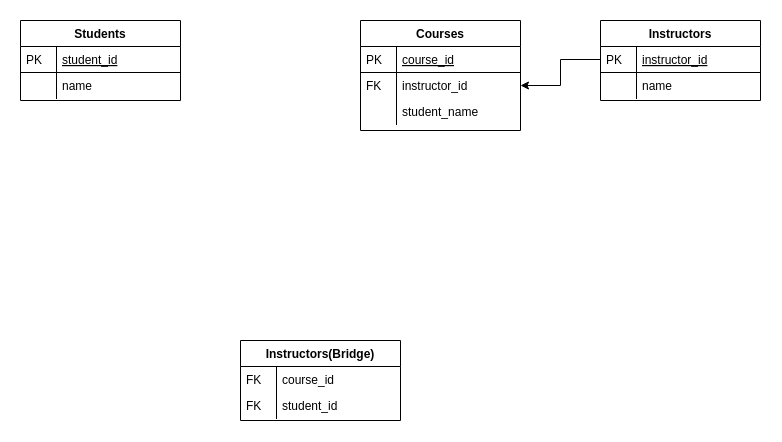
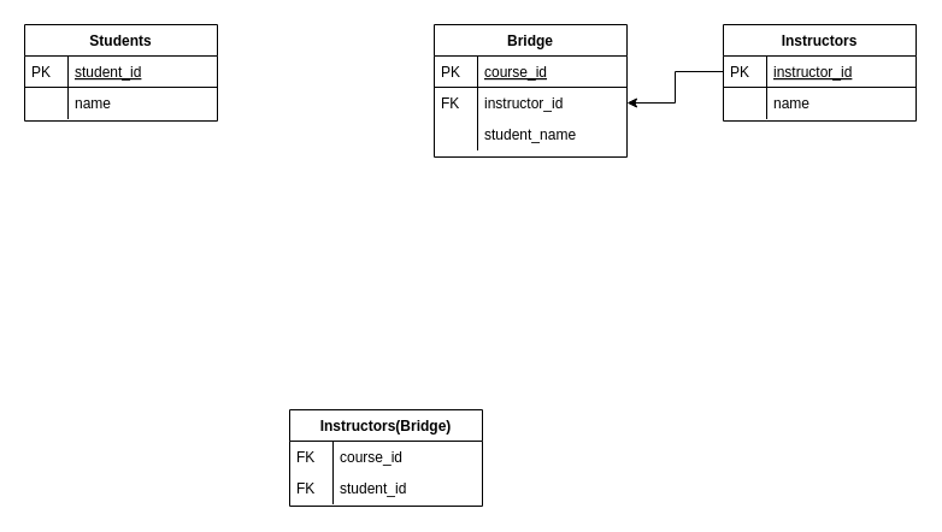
- <mxCell id="12" value="Courses" style="swimlane;fontStyle=1;childLayout=stackLayout;horizontal=1;startSize=26;horizontalStack=0;resizeParent=1;resizeLast=0;collapsible=1;marginBottom=0;rounded=0;shadow=0;strokeWidth=1;" parent="1" vertex="1"><mxGeometry x="360" y="20" width="160" height="110" as="geometry"><mxRectangle x="260" y="270" width="160" height="26" as="alternateBounds" /></mxGeometry></mxCell>
+ <mxCell id="12" value="Bridge" style="swimlane;fontStyle=1;childLayout=stackLayout;horizontal=1;startSize=26;horizontalStack=0;resizeParent=1;resizeLast=0;collapsible=1;marginBottom=0;rounded=0;shadow=0;strokeWidth=1;" parent="1" vertex="1"><mxGeometry x="360" y="20" width="160" height="110" as="geometry"><mxRectangle x="260" y="270" width="160" height="26" as="alternateBounds" /></mxGeometry></mxCell>
